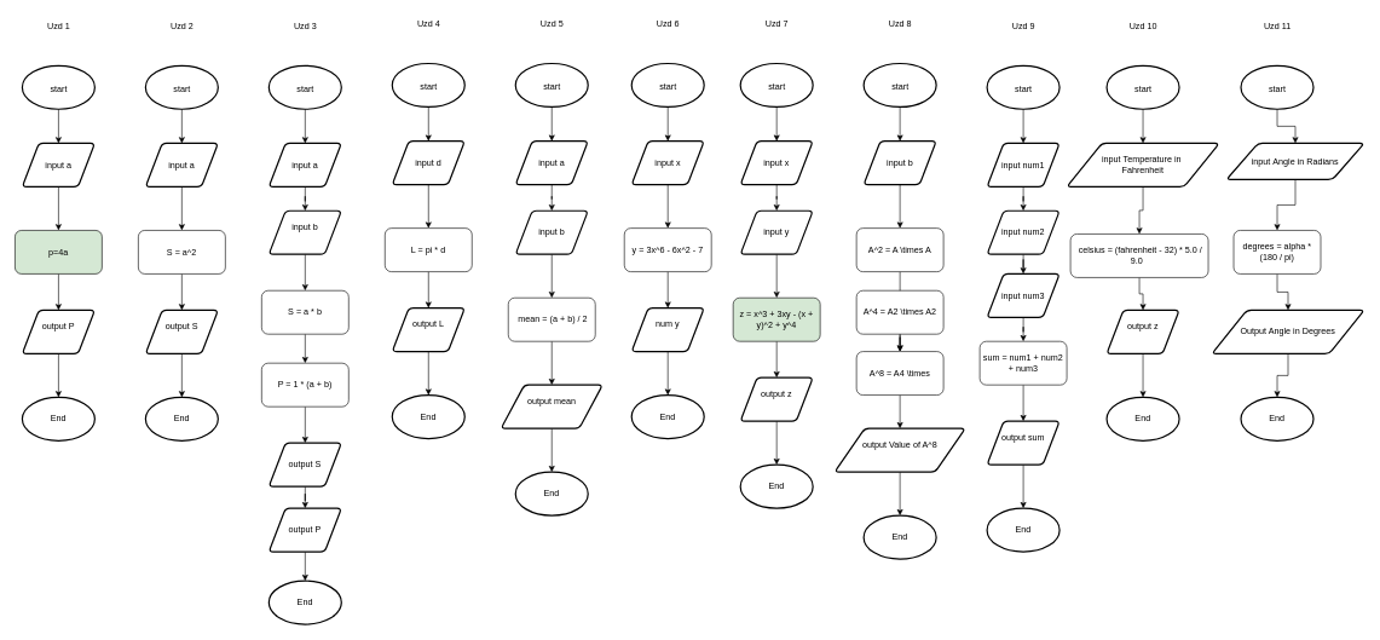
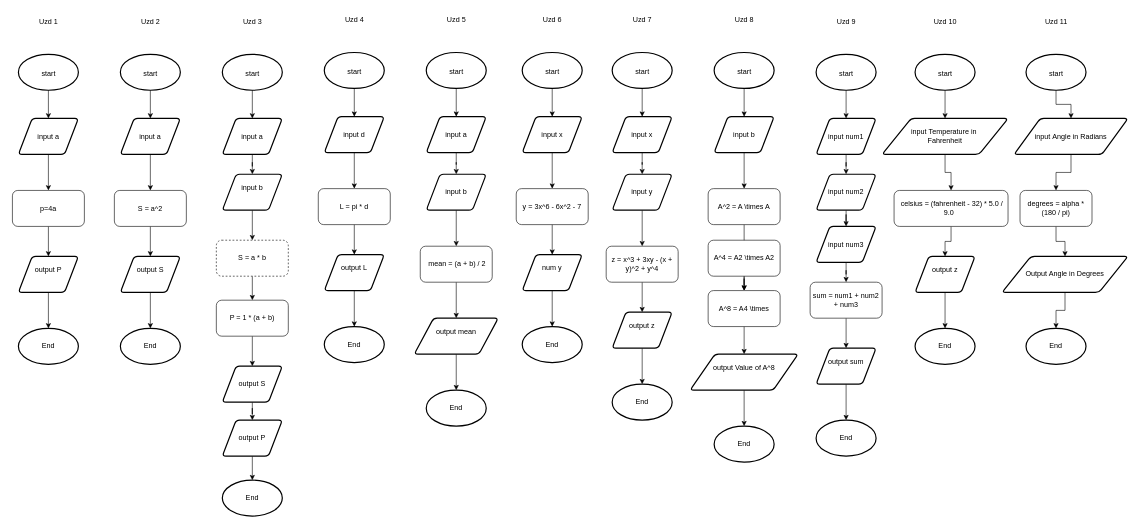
- <mxCell id="134" value="input&amp;nbsp;Angle in Radians" style="shape=parallelogram;html=1;strokeWidth=2;perimeter=parallelogramPerimeter;whiteSpace=wrap;rounded=1;arcSize=12;size=0.23;" vertex="1" parent="1"><mxGeometry x="1690" y="197" width="190" height="50" as="geometry" /></mxCell>
+ <mxCell id="134" value="input&amp;nbsp;Angle in Radians" style="shape=parallelogram;html=1;strokeWidth=2;perimeter=parallelogramPerimeter;whiteSpace=wrap;rounded=1;arcSize=12;size=0.23;" vertex="1" parent="1"><mxGeometry x="1690" y="197" width="190" height="60" as="geometry" /></mxCell>
- <mxCell id="9" value="p=4a" style="rounded=1;whiteSpace=wrap;html=1;fillColor=#d5e8d4;" vertex="1" parent="1"><mxGeometry x="20" y="317" width="120" height="60" as="geometry" /></mxCell>
+ <mxCell id="9" value="p=4a" style="rounded=1;whiteSpace=wrap;html=1;" vertex="1" parent="1"><mxGeometry x="20" y="317" width="120" height="60" as="geometry" /></mxCell>
- <mxCell id="107" value="&lt;div&gt;&amp;nbsp;celsius = (fahrenheit - 32)&lt;span style=&quot;background-color: initial;&quot;&gt;&amp;nbsp;* 5.0 / 9.0&amp;nbsp;&amp;nbsp;&lt;/span&gt;&lt;/div&gt;" style="rounded=1;whiteSpace=wrap;html=1;" vertex="1" parent="1"><mxGeometry x="1475" y="322" width="190" height="60" as="geometry" /></mxCell>
+ <mxCell id="107" value="&lt;div&gt;&amp;nbsp;celsius = (fahrenheit - 32)&lt;span style=&quot;background-color: initial;&quot;&gt;&amp;nbsp;* 5.0 / 9.0&amp;nbsp;&amp;nbsp;&lt;/span&gt;&lt;/div&gt;" style="rounded=1;whiteSpace=wrap;html=1;" vertex="1" parent="1"><mxGeometry x="1490" y="317" width="190" height="60" as="geometry" /></mxCell>
- <mxCell id="113" value="S = a * b" style="rounded=1;whiteSpace=wrap;html=1;" vertex="1" parent="1"><mxGeometry x="360" y="400" width="120" height="60" as="geometry" /></mxCell>
+ <mxCell id="113" value="S = a * b" style="rounded=1;whiteSpace=wrap;html=1;dashed=1;" vertex="1" parent="1"><mxGeometry x="360" y="400" width="120" height="60" as="geometry" /></mxCell>
- <mxCell id="74" value="z = x^3 + 3xy - (x + y)^2 + y^4" style="rounded=1;whiteSpace=wrap;html=1;fillColor=#d5e8d4;" vertex="1" parent="1"><mxGeometry x="1010" y="410" width="120" height="60" as="geometry" /></mxCell>
+ <mxCell id="74" value="z = x^3 + 3xy - (x + y)^2 + y^4" style="rounded=1;whiteSpace=wrap;html=1;" vertex="1" parent="1"><mxGeometry x="1010" y="410" width="120" height="60" as="geometry" /></mxCell>
